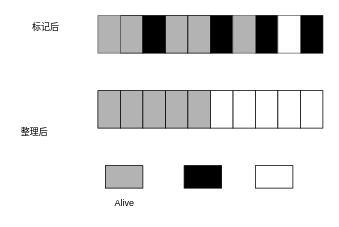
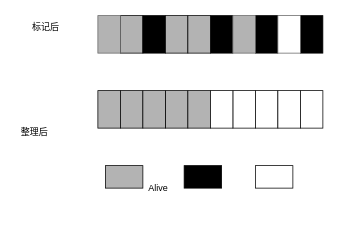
- <mxCell id="23" value="Alive" style="text;html=1;align=center;verticalAlign=middle;resizable=0;points=[];autosize=1;strokeColor=none;" vertex="1" parent="1"><mxGeometry x="145" y="260" width="40" height="20" as="geometry" /></mxCell>
+ <mxCell id="23" value="Alive" style="text;html=1;align=center;verticalAlign=middle;resizable=0;points=[];autosize=1;strokeColor=none;" vertex="1" parent="1"><mxGeometry x="190" y="240" width="40" height="20" as="geometry" /></mxCell>
